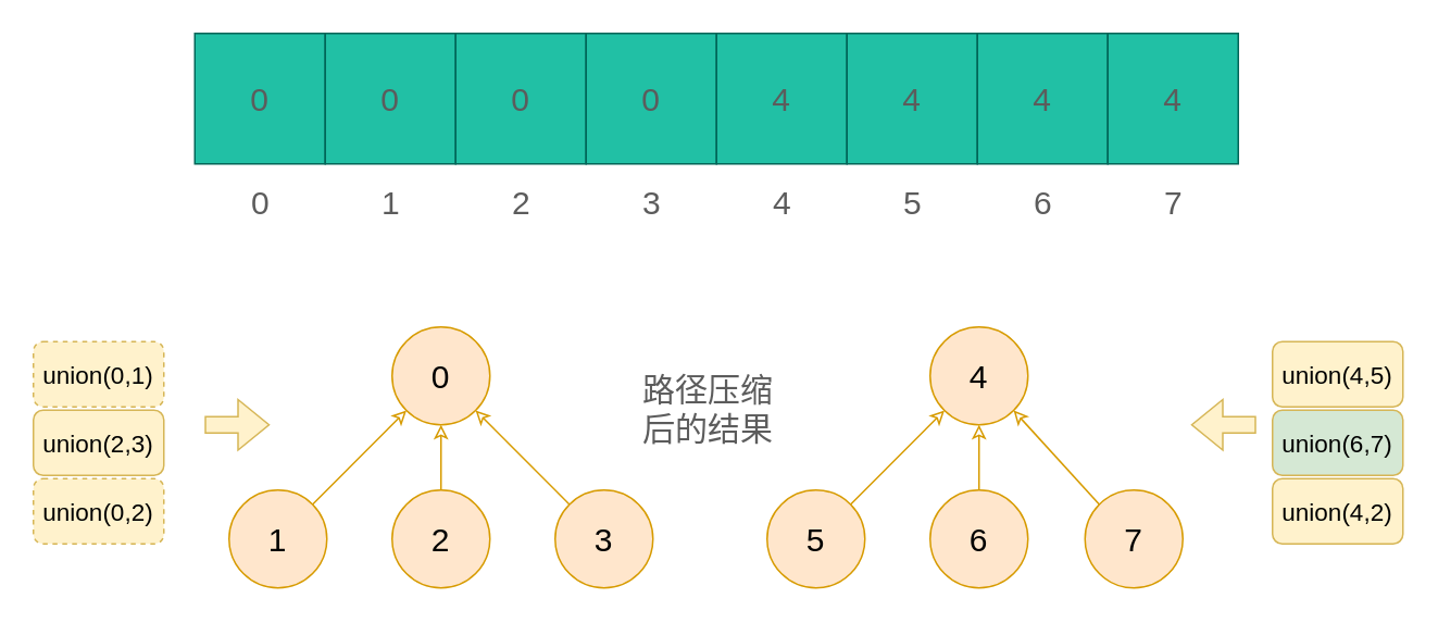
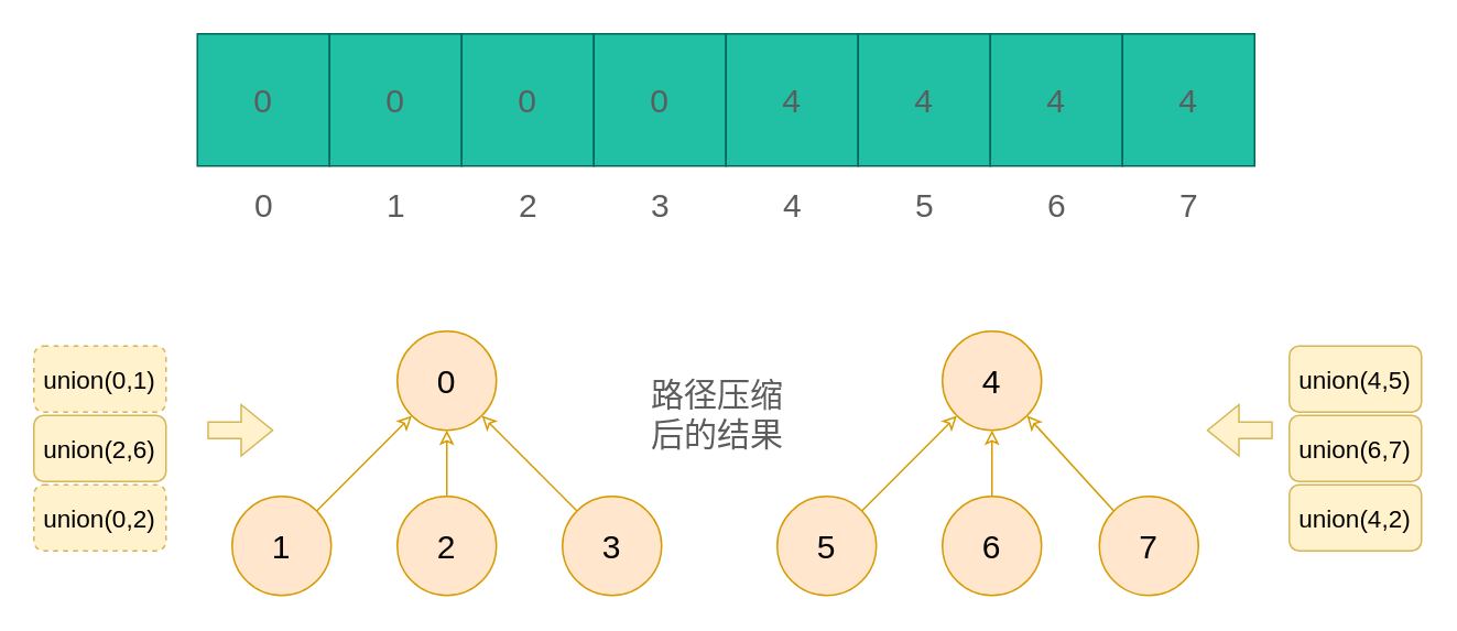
- <mxCell id="33" value="union(2,3)" style="rounded=1;whiteSpace=wrap;html=1;labelBackgroundColor=none;fillColor=#fff2cc;strokeColor=#d6b656;fontSize=15;" vertex="1" parent="1"><mxGeometry x="20" y="251" width="80" height="40" as="geometry" /></mxCell>
+ <mxCell id="33" value="union(2,6)" style="rounded=1;whiteSpace=wrap;html=1;labelBackgroundColor=none;fillColor=#fff2cc;strokeColor=#d6b656;fontSize=15;" vertex="1" parent="1"><mxGeometry x="20" y="251" width="80" height="40" as="geometry" /></mxCell>
- <mxCell id="36" value="union(6,7)" style="rounded=1;whiteSpace=wrap;html=1;labelBackgroundColor=none;fillColor=#d5e8d4;strokeColor=#d6b656;fontSize=15;" vertex="1" parent="1"><mxGeometry x="780" y="251" width="80" height="40" as="geometry" /></mxCell>
+ <mxCell id="36" value="union(6,7)" style="rounded=1;whiteSpace=wrap;html=1;labelBackgroundColor=none;fillColor=#fff2cc;strokeColor=#d6b656;fontSize=15;" vertex="1" parent="1"><mxGeometry x="780" y="251" width="80" height="40" as="geometry" /></mxCell>
